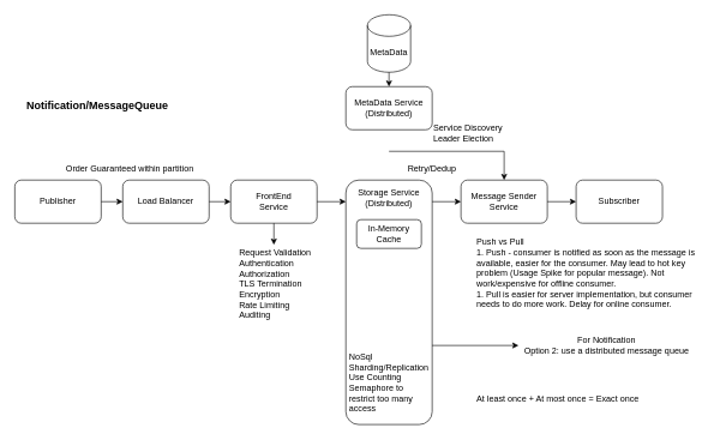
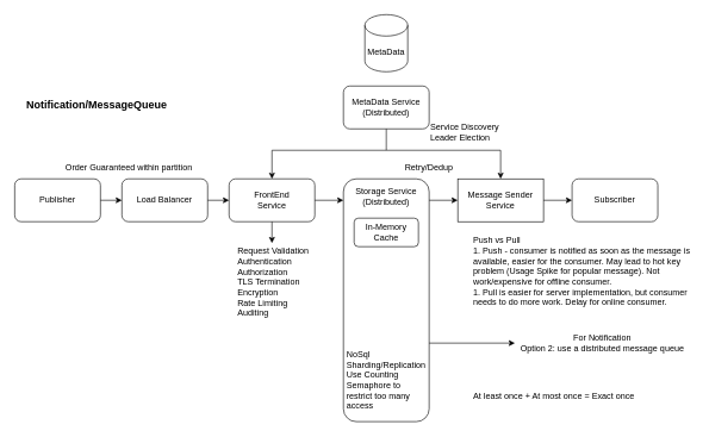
- <mxCell id="8" value="" style="endArrow=classic;html=1;rounded=0;exitX=0.5;exitY=1;exitDx=0;exitDy=0;exitPerimeter=0;entryX=0.5;entryY=0;entryDx=0;entryDy=0;" parent="1" source="6" target="7" edge="1"><mxGeometry width="50" height="50" relative="1" as="geometry"><mxPoint x="510" y="180" as="sourcePoint" /><mxPoint x="560" y="130" as="targetPoint" /></mxGeometry></mxCell>
+ <mxCell id="9" value="" style="endArrow=classic;html=1;rounded=0;exitX=0.5;exitY=1;exitDx=0;exitDy=0;entryX=0.5;entryY=0;entryDx=0;entryDy=0;" parent="1" source="7" target="5" edge="1"><mxGeometry width="50" height="50" relative="1" as="geometry"><mxPoint x="411" y="219" as="sourcePoint" /><mxPoint x="411" y="249" as="targetPoint" /><Array as="points"><mxPoint x="540" y="210" /><mxPoint x="380" y="210" /></Array></mxGeometry></mxCell>
- <mxCell id="14" value="Message Sender Service" style="rounded=1;whiteSpace=wrap;html=1;" parent="1" vertex="1"><mxGeometry x="640" y="250" width="120" height="60" as="geometry" /></mxCell>
+ <mxCell id="14" value="Message Sender Service" style="whiteSpace=wrap;html=1;rounded=0;" parent="1" vertex="1"><mxGeometry x="640" y="250" width="120" height="60" as="geometry" /></mxCell>
